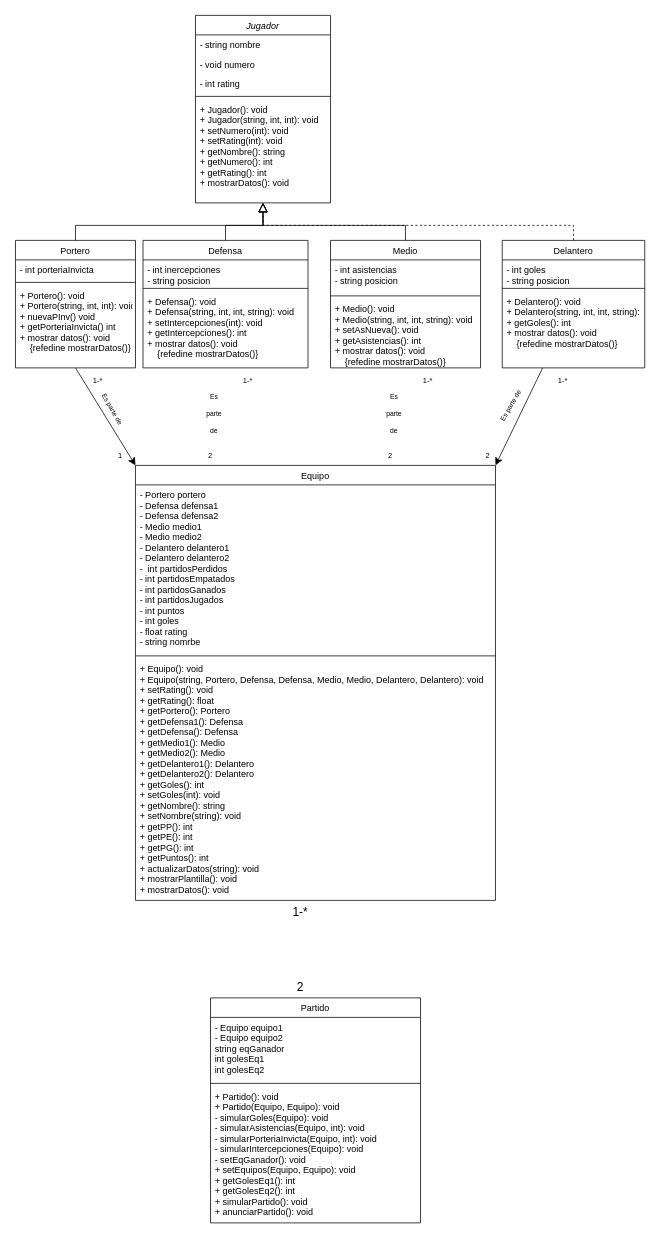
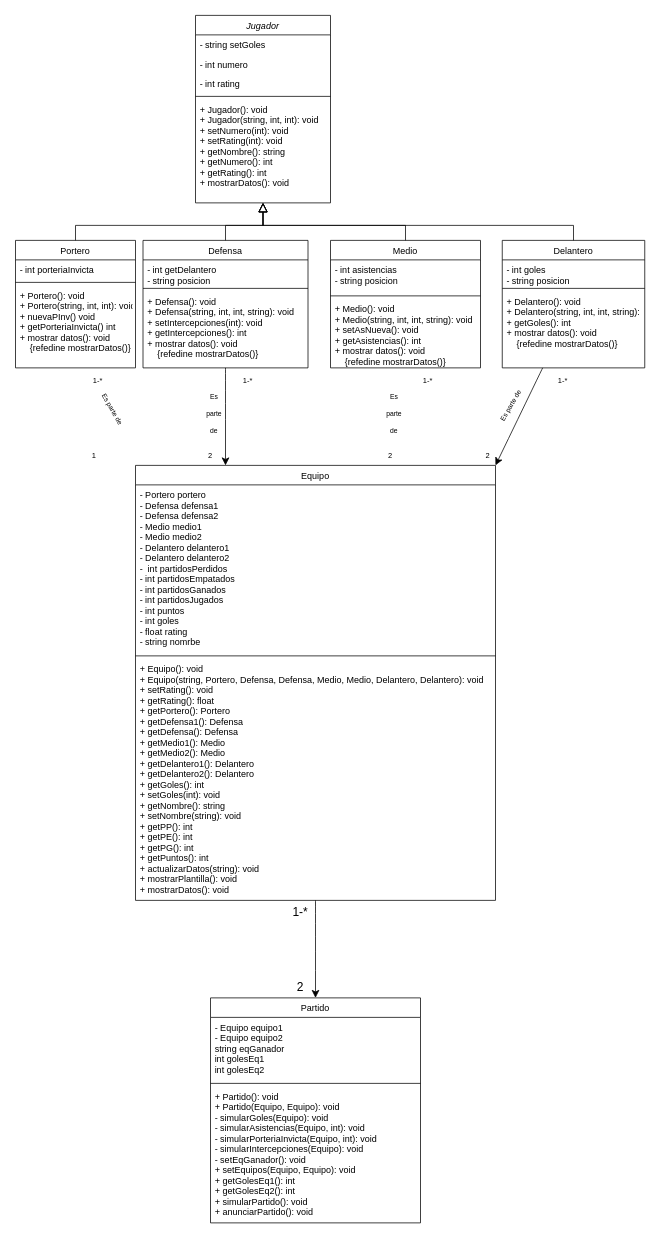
- <mxCell id="3" value="- string nombre" style="text;align=left;verticalAlign=top;spacingLeft=4;spacingRight=4;overflow=hidden;rotatable=0;points=[[0,0.5],[1,0.5]];portConstraint=eastwest;" vertex="1" parent="2"><mxGeometry y="26" width="180" height="26" as="geometry" /></mxCell>
+ <mxCell id="3" value="- string setGoles" style="text;align=left;verticalAlign=top;spacingLeft=4;spacingRight=4;overflow=hidden;rotatable=0;points=[[0,0.5],[1,0.5]];portConstraint=eastwest;" vertex="1" parent="2"><mxGeometry y="26" width="180" height="26" as="geometry" /></mxCell>
- <mxCell id="4" value="- void numero" style="text;align=left;verticalAlign=top;spacingLeft=4;spacingRight=4;overflow=hidden;rotatable=0;points=[[0,0.5],[1,0.5]];portConstraint=eastwest;rounded=0;shadow=0;html=0;" vertex="1" parent="2"><mxGeometry y="52" width="180" height="26" as="geometry" /></mxCell>
+ <mxCell id="4" value="- int numero" style="text;align=left;verticalAlign=top;spacingLeft=4;spacingRight=4;overflow=hidden;rotatable=0;points=[[0,0.5],[1,0.5]];portConstraint=eastwest;rounded=0;shadow=0;html=0;" vertex="1" parent="2"><mxGeometry y="52" width="180" height="26" as="geometry" /></mxCell>
- <mxCell id="35" value="" style="endArrow=block;endSize=10;endFill=0;shadow=0;strokeWidth=1;rounded=0;edgeStyle=elbowEdgeStyle;elbow=vertical;exitX=0.5;exitY=0;exitDx=0;exitDy=0;entryX=0.5;entryY=1;entryDx=0;entryDy=0;dashed=1;" edge="1" parent="1" source="30" target="2"><mxGeometry width="160" relative="1" as="geometry"><mxPoint x="410" y="390" as="sourcePoint" /><mxPoint x="650" y="270" as="targetPoint" /><Array as="points"><mxPoint x="560" y="300" /></Array></mxGeometry></mxCell>
+ <mxCell id="35" value="" style="endArrow=block;endSize=10;endFill=0;shadow=0;strokeWidth=1;rounded=0;edgeStyle=elbowEdgeStyle;elbow=vertical;exitX=0.5;exitY=0;exitDx=0;exitDy=0;entryX=0.5;entryY=1;entryDx=0;entryDy=0;" edge="1" parent="1" source="30" target="2"><mxGeometry width="160" relative="1" as="geometry"><mxPoint x="410" y="390" as="sourcePoint" /><mxPoint x="650" y="270" as="targetPoint" /><Array as="points"><mxPoint x="560" y="300" /></Array></mxGeometry></mxCell>
- <mxCell id="21" value="- int inercepciones&#10;- string posicion" style="text;align=left;verticalAlign=top;spacingLeft=4;spacingRight=4;overflow=hidden;rotatable=0;points=[[0,0.5],[1,0.5]];portConstraint=eastwest;" vertex="1" parent="20"><mxGeometry y="26" width="220" height="34" as="geometry" /></mxCell>
+ <mxCell id="21" value="- int getDelantero&#10;- string posicion" style="text;align=left;verticalAlign=top;spacingLeft=4;spacingRight=4;overflow=hidden;rotatable=0;points=[[0,0.5],[1,0.5]];portConstraint=eastwest;" vertex="1" parent="20"><mxGeometry y="26" width="220" height="34" as="geometry" /></mxCell>
- <mxCell id="8" style="edgeStyle=none;curved=1;rounded=0;orthogonalLoop=1;jettySize=auto;html=1;exitX=0.5;exitY=1;exitDx=0;exitDy=0;fontSize=12;startSize=8;endSize=8;entryX=0;entryY=0;entryDx=0;entryDy=0;" edge="1" parent="1" source="9" target="15"><mxGeometry relative="1" as="geometry"><Array as="points" /></mxGeometry></mxCell>
+ <mxCell id="19" style="edgeStyle=none;curved=1;rounded=0;orthogonalLoop=1;jettySize=auto;html=1;entryX=0.25;entryY=0;entryDx=0;entryDy=0;fontSize=12;startSize=8;endSize=8;" edge="1" parent="1" source="20" target="15"><mxGeometry relative="1" as="geometry" /></mxCell>
- <mxCell id="46" value="&lt;font style=&quot;font-size: 10px;&quot;&gt;1&lt;/font&gt;" style="text;strokeColor=none;fillColor=none;html=1;align=center;verticalAlign=middle;whiteSpace=wrap;rounded=0;fontSize=16;" vertex="1" parent="1"><mxGeometry x="130" y="590" width="60" height="30" as="geometry" /></mxCell>
+ <mxCell id="46" value="&lt;font style=&quot;font-size: 10px;&quot;&gt;1&lt;/font&gt;" style="text;strokeColor=none;fillColor=none;html=1;align=center;verticalAlign=middle;whiteSpace=wrap;rounded=0;fontSize=16;" vertex="1" parent="1"><mxGeometry x="95" y="590" width="60" height="30" as="geometry" /></mxCell>
+ <mxCell id="14" style="edgeStyle=none;curved=1;rounded=0;orthogonalLoop=1;jettySize=auto;html=1;entryX=0.5;entryY=0;entryDx=0;entryDy=0;fontSize=12;startSize=8;endSize=8;" edge="1" parent="1" source="15" target="36"><mxGeometry relative="1" as="geometry" /></mxCell>
